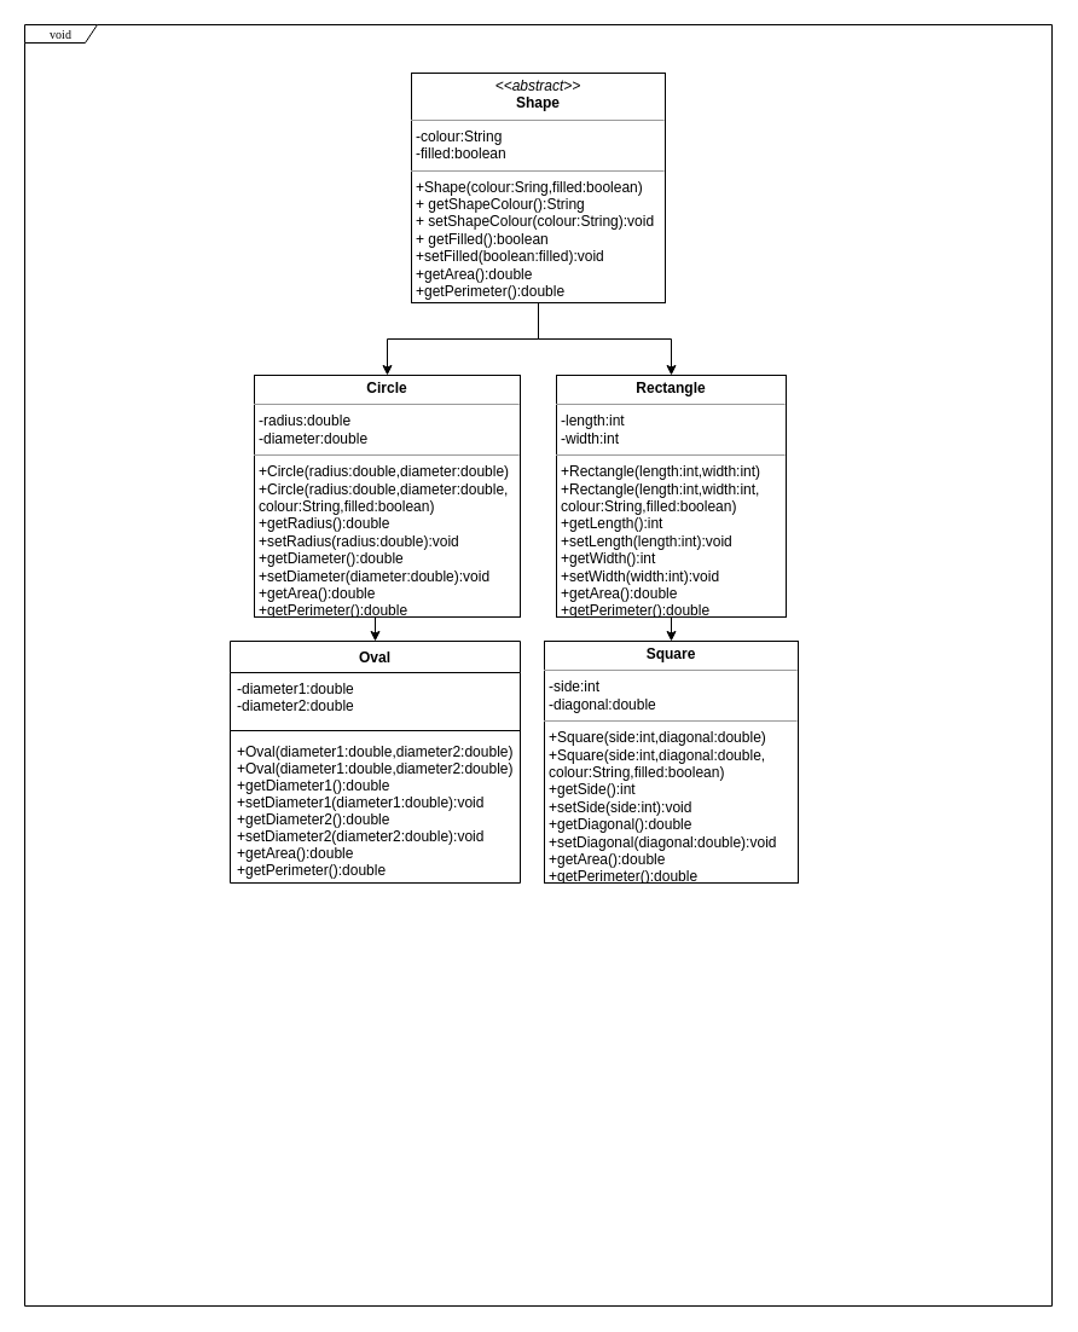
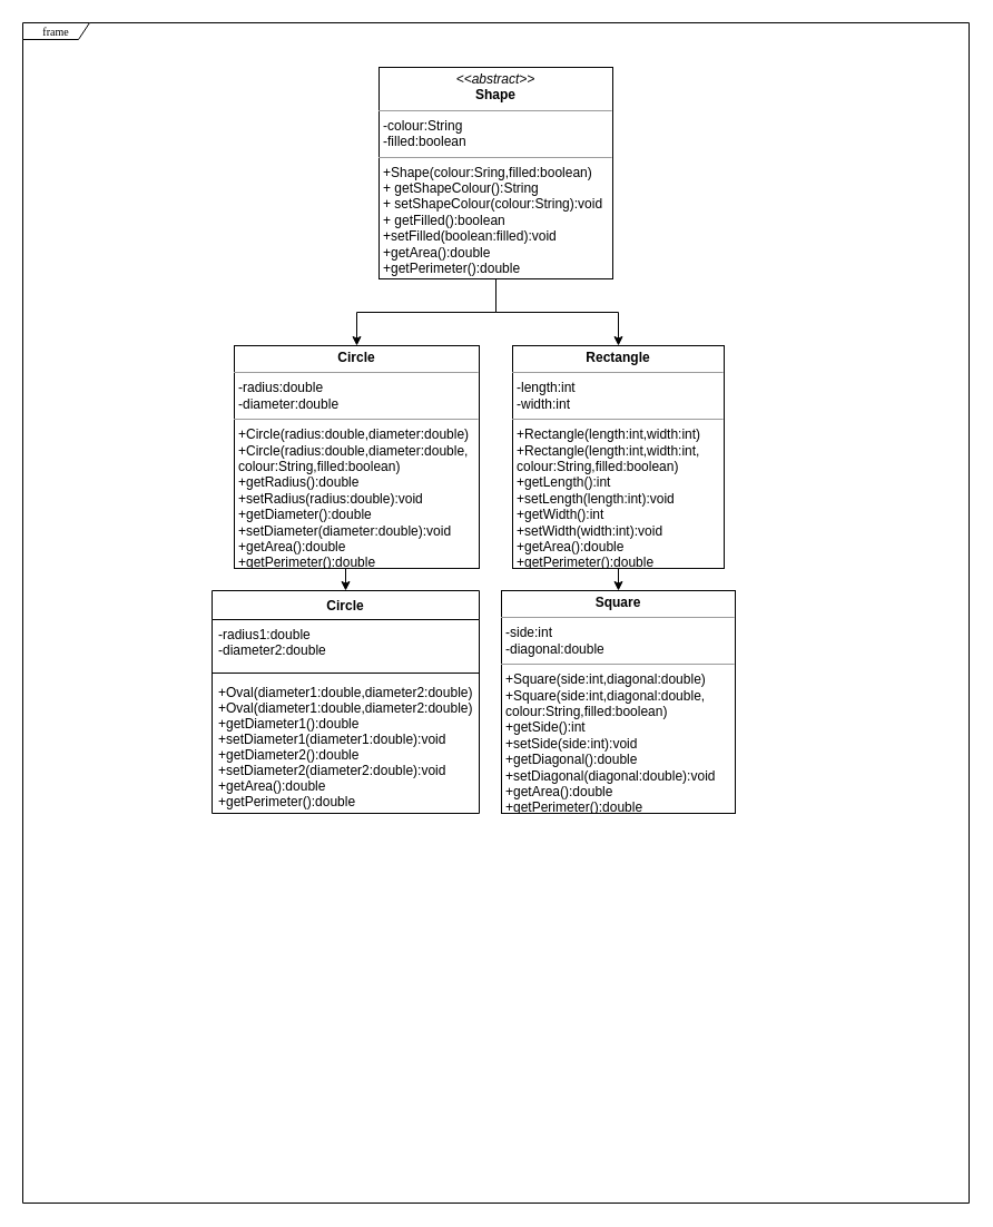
- <mxCell id="2" value="void" style="shape=umlFrame;whiteSpace=wrap;html=1;rounded=0;shadow=0;comic=0;labelBackgroundColor=none;strokeWidth=1;fontFamily=Verdana;fontSize=10;align=center;width=60;height=15;" parent="1" vertex="1"><mxGeometry width="850" height="1060" as="geometry" x="20" y="20" /></mxCell>
+ <mxCell id="2" value="frame" style="shape=umlFrame;whiteSpace=wrap;html=1;rounded=0;shadow=0;comic=0;labelBackgroundColor=none;strokeWidth=1;fontFamily=Verdana;fontSize=10;align=center;width=60;height=15;" parent="1" vertex="1"><mxGeometry width="850" height="1060" as="geometry" x="20" y="20" /></mxCell>
- <mxCell id="11" value="Oval" style="swimlane;fontStyle=1;align=center;verticalAlign=top;childLayout=stackLayout;horizontal=1;startSize=26;horizontalStack=0;resizeParent=1;resizeParentMax=0;resizeLast=0;collapsible=1;marginBottom=0;" vertex="1" parent="1"><mxGeometry x="190" y="530" width="240" height="200" as="geometry" /></mxCell>
+ <mxCell id="11" value="Circle" style="swimlane;fontStyle=1;align=center;verticalAlign=top;childLayout=stackLayout;horizontal=1;startSize=26;horizontalStack=0;resizeParent=1;resizeParentMax=0;resizeLast=0;collapsible=1;marginBottom=0;" vertex="1" parent="1"><mxGeometry x="190" y="530" width="240" height="200" as="geometry" /></mxCell>
- <mxCell id="12" value="-diameter1:double&#10;-diameter2:double" style="text;strokeColor=none;fillColor=none;align=left;verticalAlign=top;spacingLeft=4;spacingRight=4;overflow=hidden;rotatable=0;points=[[0,0.5],[1,0.5]];portConstraint=eastwest;" vertex="1" parent="11"><mxGeometry y="26" width="240" height="44" as="geometry" /></mxCell>
+ <mxCell id="12" value="-radius1:double&#10;-diameter2:double" style="text;strokeColor=none;fillColor=none;align=left;verticalAlign=top;spacingLeft=4;spacingRight=4;overflow=hidden;rotatable=0;points=[[0,0.5],[1,0.5]];portConstraint=eastwest;" vertex="1" parent="11"><mxGeometry y="26" width="240" height="44" as="geometry" /></mxCell>
